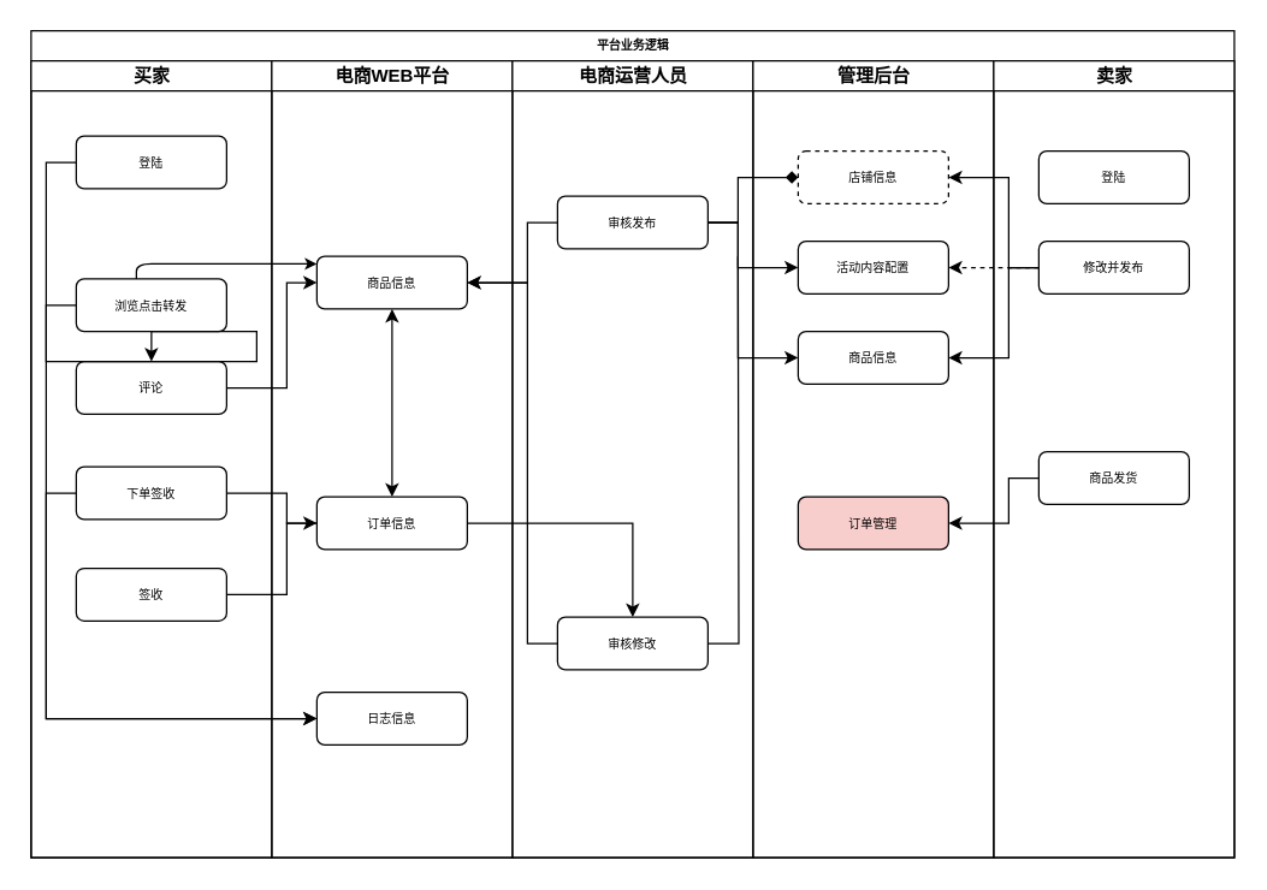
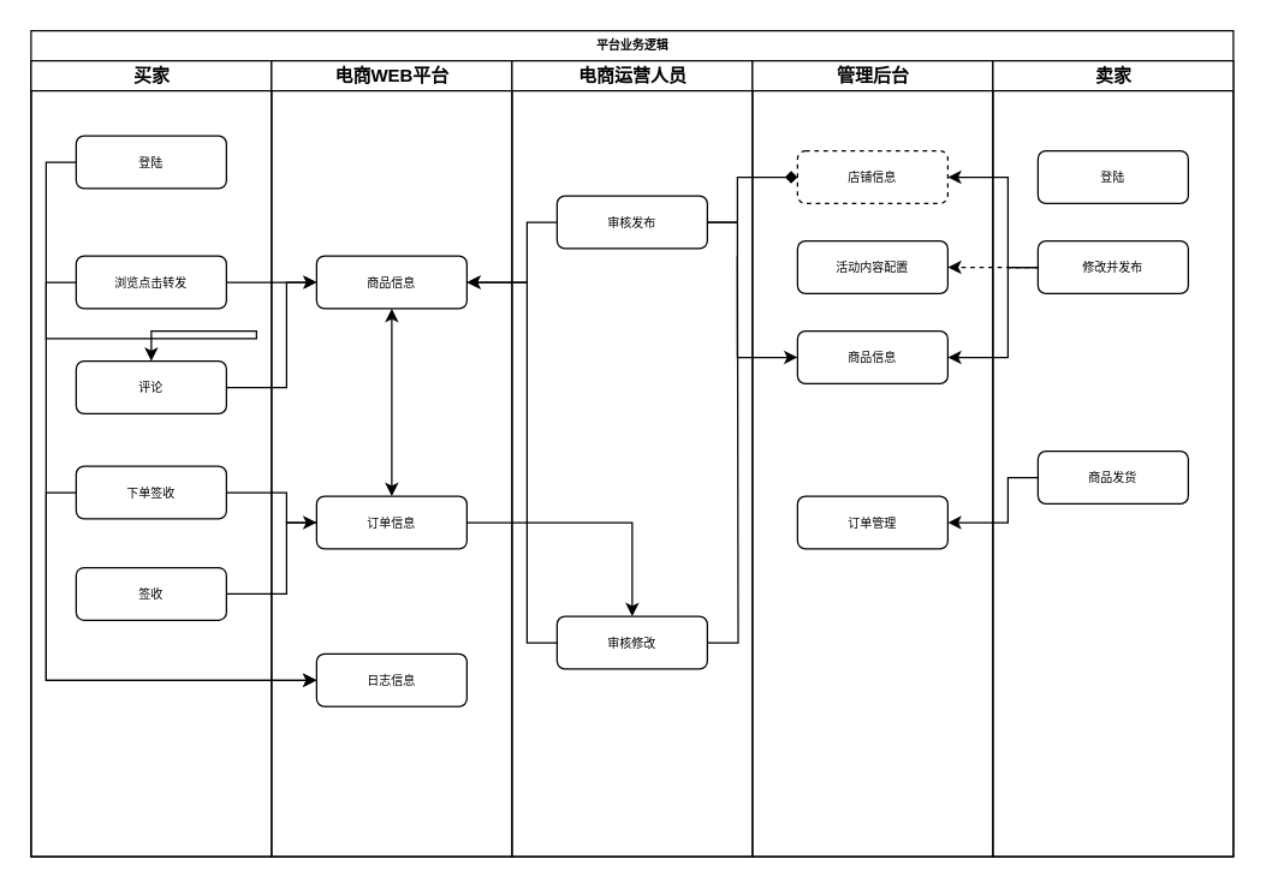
- <mxCell id="42" style="edgeStyle=orthogonalEdgeStyle;rounded=0;orthogonalLoop=1;jettySize=auto;html=1;entryX=0;entryY=0.5;entryDx=0;entryDy=0;" edge="1" parent="2" source="16" target="21"><mxGeometry relative="1" as="geometry"><Array as="points"><mxPoint x="470" y="128" /><mxPoint x="470" y="158" /></Array></mxGeometry></mxCell>
- <mxCell id="6" value="浏览点击转发" style="rounded=1;whiteSpace=wrap;html=1;shadow=0;labelBackgroundColor=none;strokeWidth=1;fontFamily=Verdana;fontSize=8;align=center;" parent="4" vertex="1"><mxGeometry x="30" y="145" width="100" height="35" as="geometry" /></mxCell>
+ <mxCell id="6" value="浏览点击转发" style="rounded=1;whiteSpace=wrap;html=1;shadow=0;labelBackgroundColor=none;strokeWidth=1;fontFamily=Verdana;fontSize=8;align=center;" parent="4" vertex="1"><mxGeometry x="30" y="130" width="100" height="35" as="geometry" /></mxCell>
- <mxCell id="23" value="订单管理" style="rounded=1;whiteSpace=wrap;html=1;shadow=0;labelBackgroundColor=none;strokeWidth=1;fontFamily=Verdana;fontSize=8;align=center;fillColor=#f8cecc;" vertex="1" parent="19"><mxGeometry x="30" y="290" width="100" height="35" as="geometry" /></mxCell>
+ <mxCell id="23" value="订单管理" style="rounded=1;whiteSpace=wrap;html=1;shadow=0;labelBackgroundColor=none;strokeWidth=1;fontFamily=Verdana;fontSize=8;align=center;" vertex="1" parent="19"><mxGeometry x="30" y="290" width="100" height="35" as="geometry" /></mxCell>
- <mxCell id="14" value="日志信息" style="rounded=1;whiteSpace=wrap;html=1;shadow=0;labelBackgroundColor=none;strokeWidth=1;fontFamily=Verdana;fontSize=8;align=center;" vertex="1" parent="10"><mxGeometry x="30" y="420" width="100" height="35" as="geometry" /></mxCell>
+ <mxCell id="14" value="日志信息" style="rounded=1;whiteSpace=wrap;html=1;shadow=0;labelBackgroundColor=none;strokeWidth=1;fontFamily=Verdana;fontSize=8;align=center;" vertex="1" parent="10"><mxGeometry x="30" y="395" width="100" height="35" as="geometry" /></mxCell>
